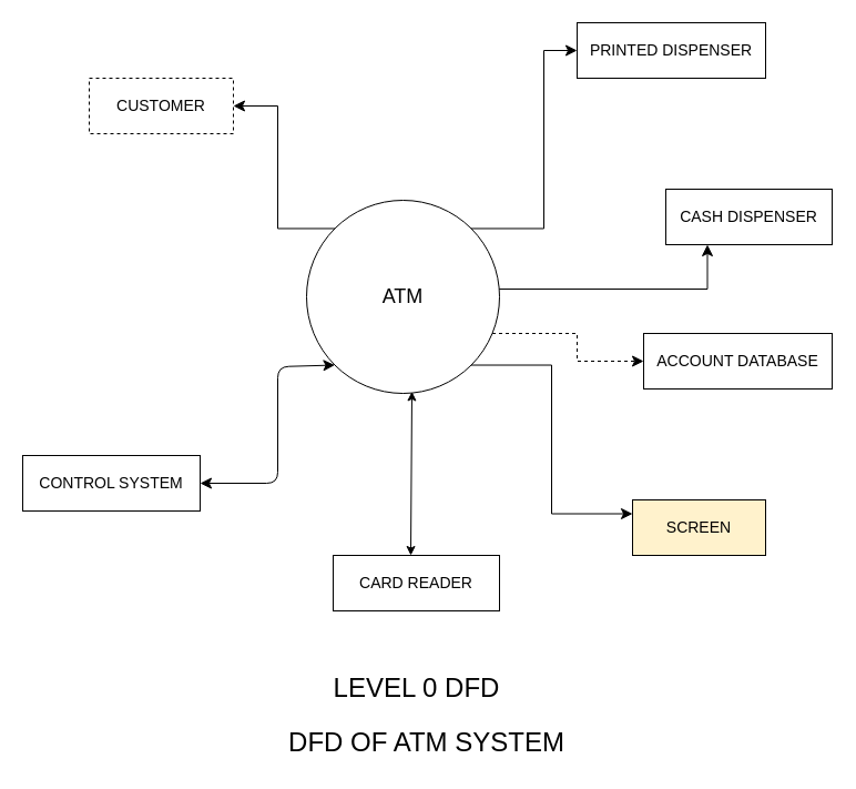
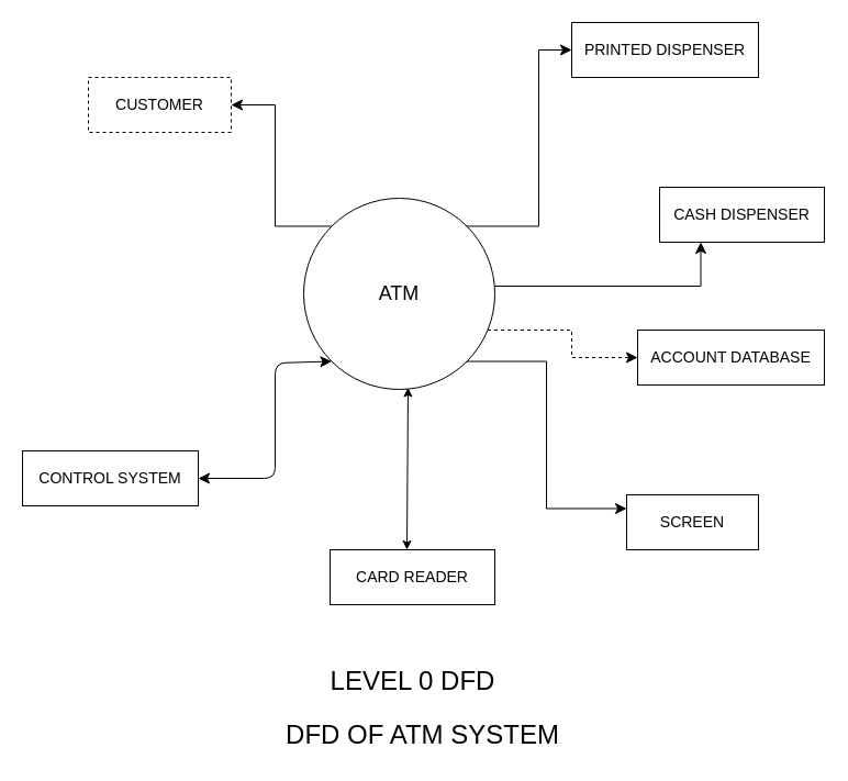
- <mxCell id="9" value="&lt;div style=&quot;text-align: justify;&quot;&gt;&lt;span style=&quot;font-size: 14px; background-color: initial;&quot;&gt;&lt;font color=&quot;#000000&quot;&gt;SCREEN&lt;/font&gt;&lt;/span&gt;&lt;/div&gt;" style="rounded=0;whiteSpace=wrap;html=1;fillColor=#fff2cc;strokeColor=#000000;" parent="1" vertex="1"><mxGeometry x="570" y="450" width="120" height="50" as="geometry" /></mxCell>
+ <mxCell id="9" value="&lt;div style=&quot;text-align: justify;&quot;&gt;&lt;span style=&quot;font-size: 14px; background-color: initial;&quot;&gt;&lt;font color=&quot;#000000&quot;&gt;SCREEN&lt;/font&gt;&lt;/span&gt;&lt;/div&gt;" style="rounded=0;whiteSpace=wrap;html=1;fillColor=#FFFFFF;strokeColor=#000000;" parent="1" vertex="1"><mxGeometry x="570" y="450" width="120" height="50" as="geometry" /></mxCell>
